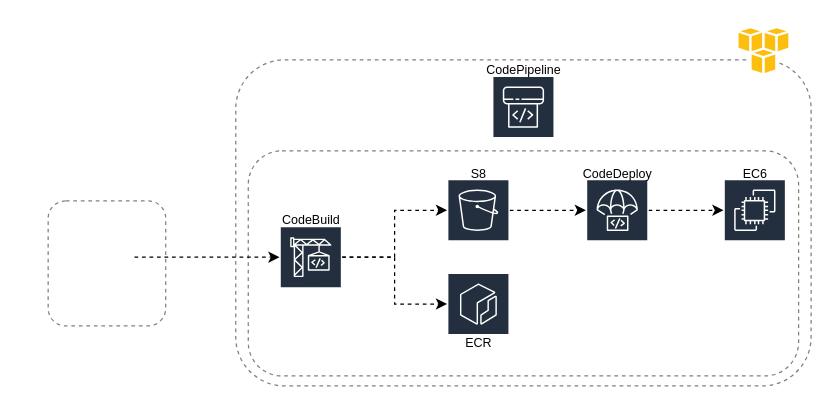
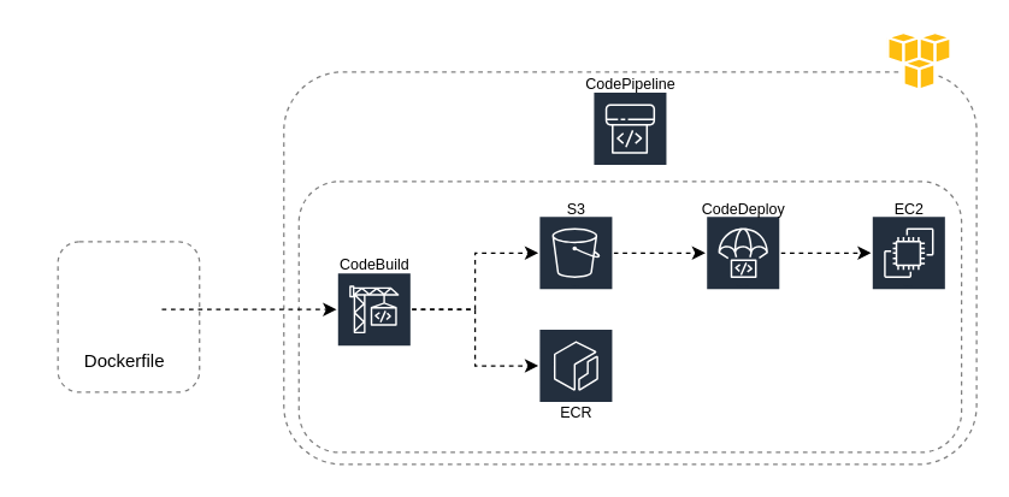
- <mxCell id="17" value="&lt;font style=&quot;font-size: 10px&quot;&gt;S8&lt;br&gt;&lt;/font&gt;" style="text;html=1;align=center;verticalAlign=middle;resizable=0;points=[];autosize=1;fontSize=1;" vertex="1" parent="1"><mxGeometry x="367" y="132.5" width="30" height="10" as="geometry" /></mxCell>
+ <mxCell id="17" value="&lt;font style=&quot;font-size: 10px&quot;&gt;S3&lt;br&gt;&lt;/font&gt;" style="text;html=1;align=center;verticalAlign=middle;resizable=0;points=[];autosize=1;fontSize=1;" vertex="1" parent="1"><mxGeometry x="367" y="132.5" width="30" height="10" as="geometry" /></mxCell>
- <mxCell id="23" value="&lt;font style=&quot;font-size: 10px&quot;&gt;EC6&lt;/font&gt;" style="text;html=1;align=center;verticalAlign=middle;resizable=0;points=[];autosize=1;fontSize=1;" vertex="1" parent="1"><mxGeometry x="588" y="132.5" width="30" height="10" as="geometry" /></mxCell>
+ <mxCell id="23" value="&lt;font style=&quot;font-size: 10px&quot;&gt;EC2&lt;/font&gt;" style="text;html=1;align=center;verticalAlign=middle;resizable=0;points=[];autosize=1;fontSize=1;" vertex="1" parent="1"><mxGeometry x="588" y="132.5" width="30" height="10" as="geometry" /></mxCell>
+ <mxCell id="7" value="Dockerfile" style="text;html=1;align=center;verticalAlign=middle;resizable=0;points=[];autosize=1;" vertex="1" parent="1"><mxGeometry x="47" y="230" width="70" height="20" as="geometry" /></mxCell>
